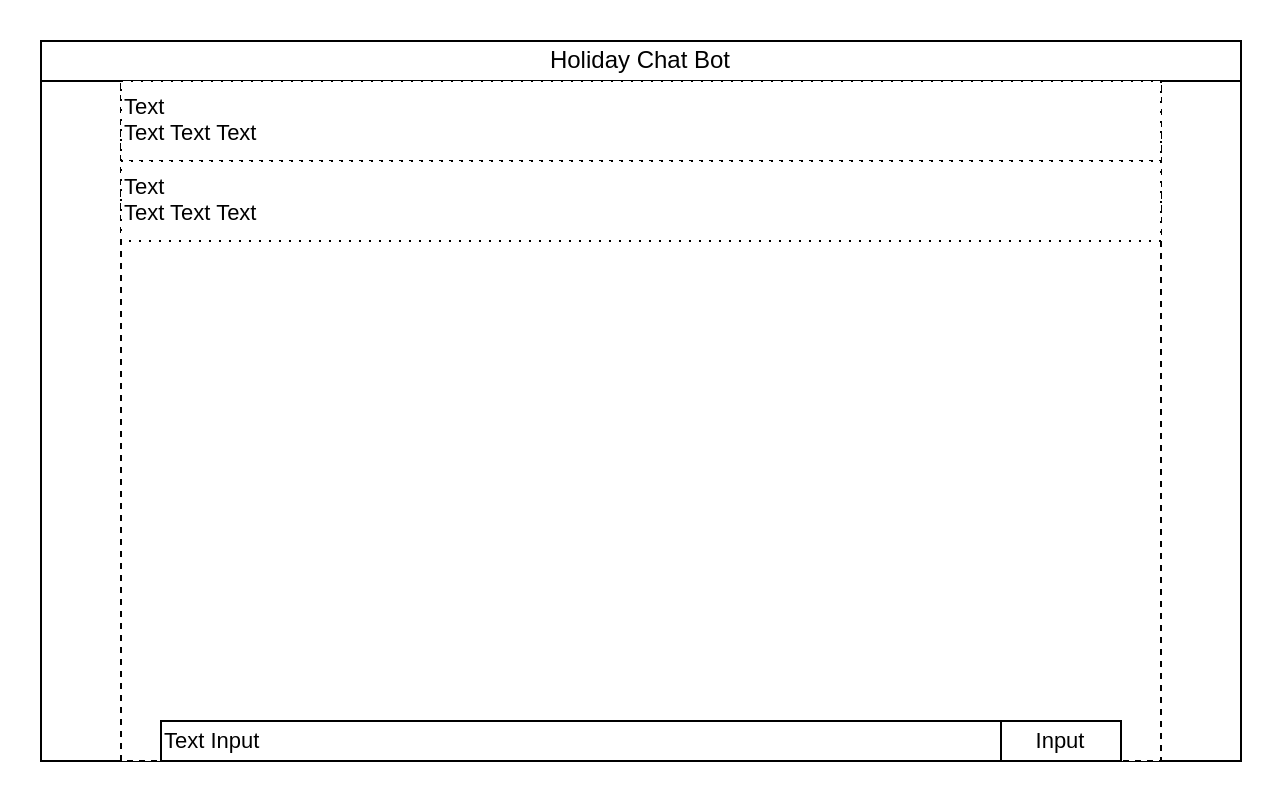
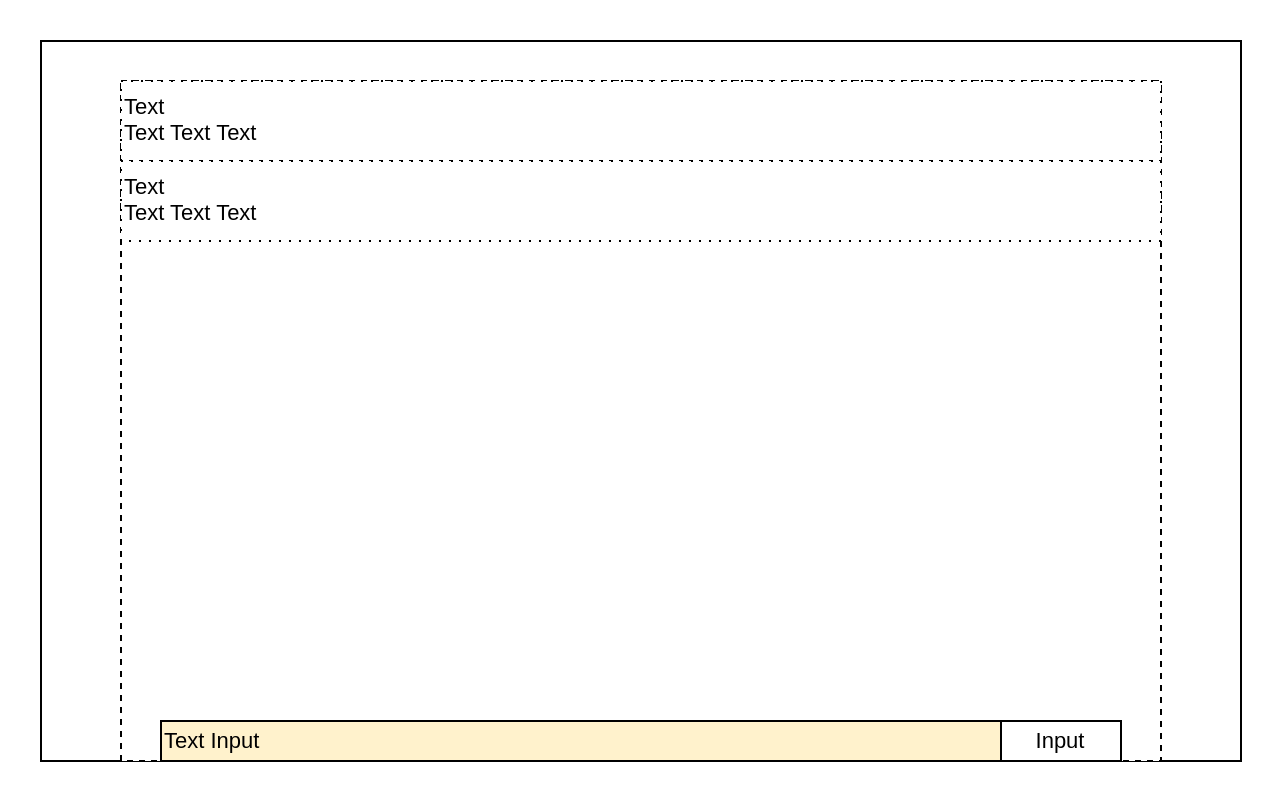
- <mxCell id="4" value="&lt;div&gt;Holiday Chat Bot&lt;/div&gt;" style="rounded=0;whiteSpace=wrap;html=1;" parent="1" vertex="1"><mxGeometry width="600" height="20" as="geometry" x="20" y="20" /></mxCell>
- <mxCell id="7" value="&lt;div&gt;Text Input&lt;br&gt;&lt;/div&gt;" style="rounded=0;whiteSpace=wrap;html=1;fontSize=11;align=left;" parent="1" vertex="1"><mxGeometry x="80" y="360" width="480" height="20" as="geometry" /></mxCell>
+ <mxCell id="7" value="&lt;div&gt;Text Input&lt;br&gt;&lt;/div&gt;" style="rounded=0;whiteSpace=wrap;html=1;fontSize=11;align=left;fillColor=#fff2cc;" parent="1" vertex="1"><mxGeometry x="80" y="360" width="480" height="20" as="geometry" /></mxCell>
